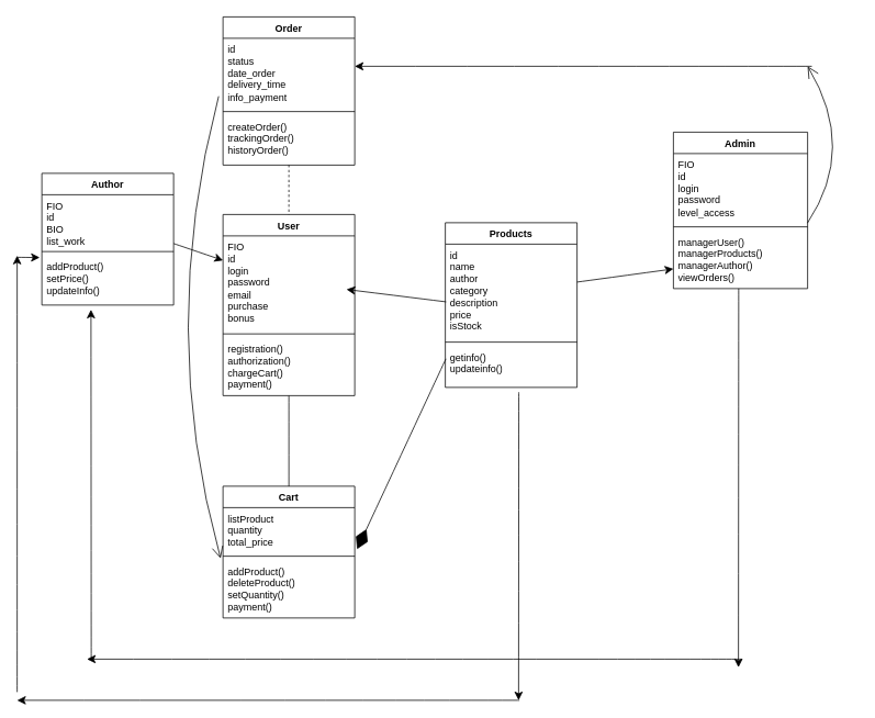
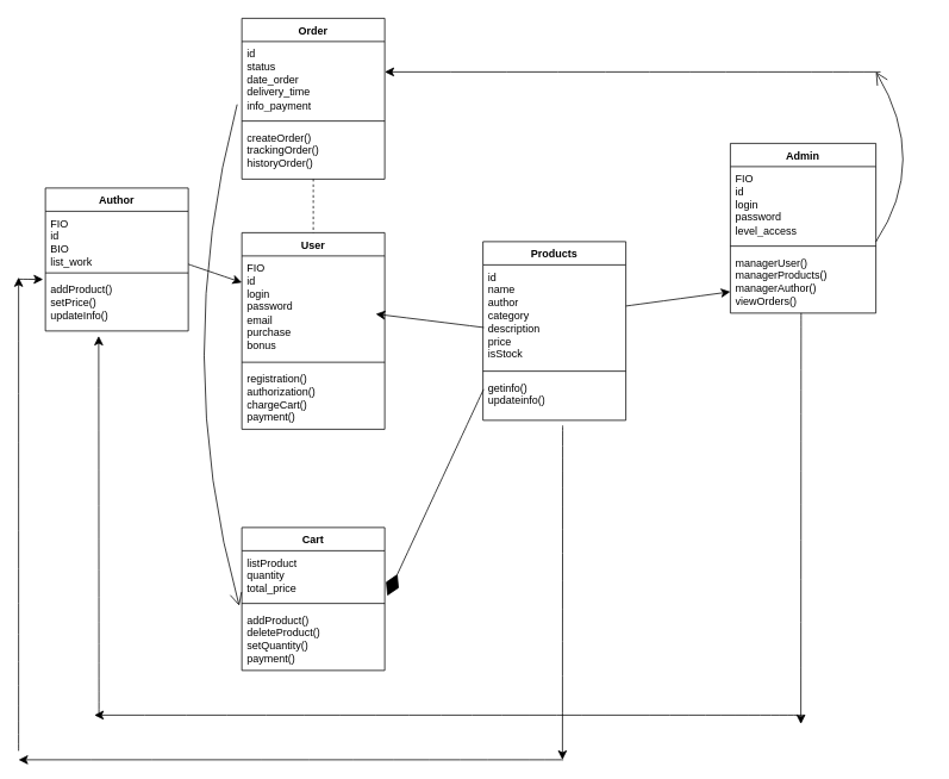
- <mxCell id="11" value="" style="edgeStyle=none;curved=1;rounded=0;orthogonalLoop=1;jettySize=auto;html=1;fontSize=12;startSize=8;endSize=8;" edge="1" parent="1" source="12" target="22"><mxGeometry relative="1" as="geometry" /></mxCell>
